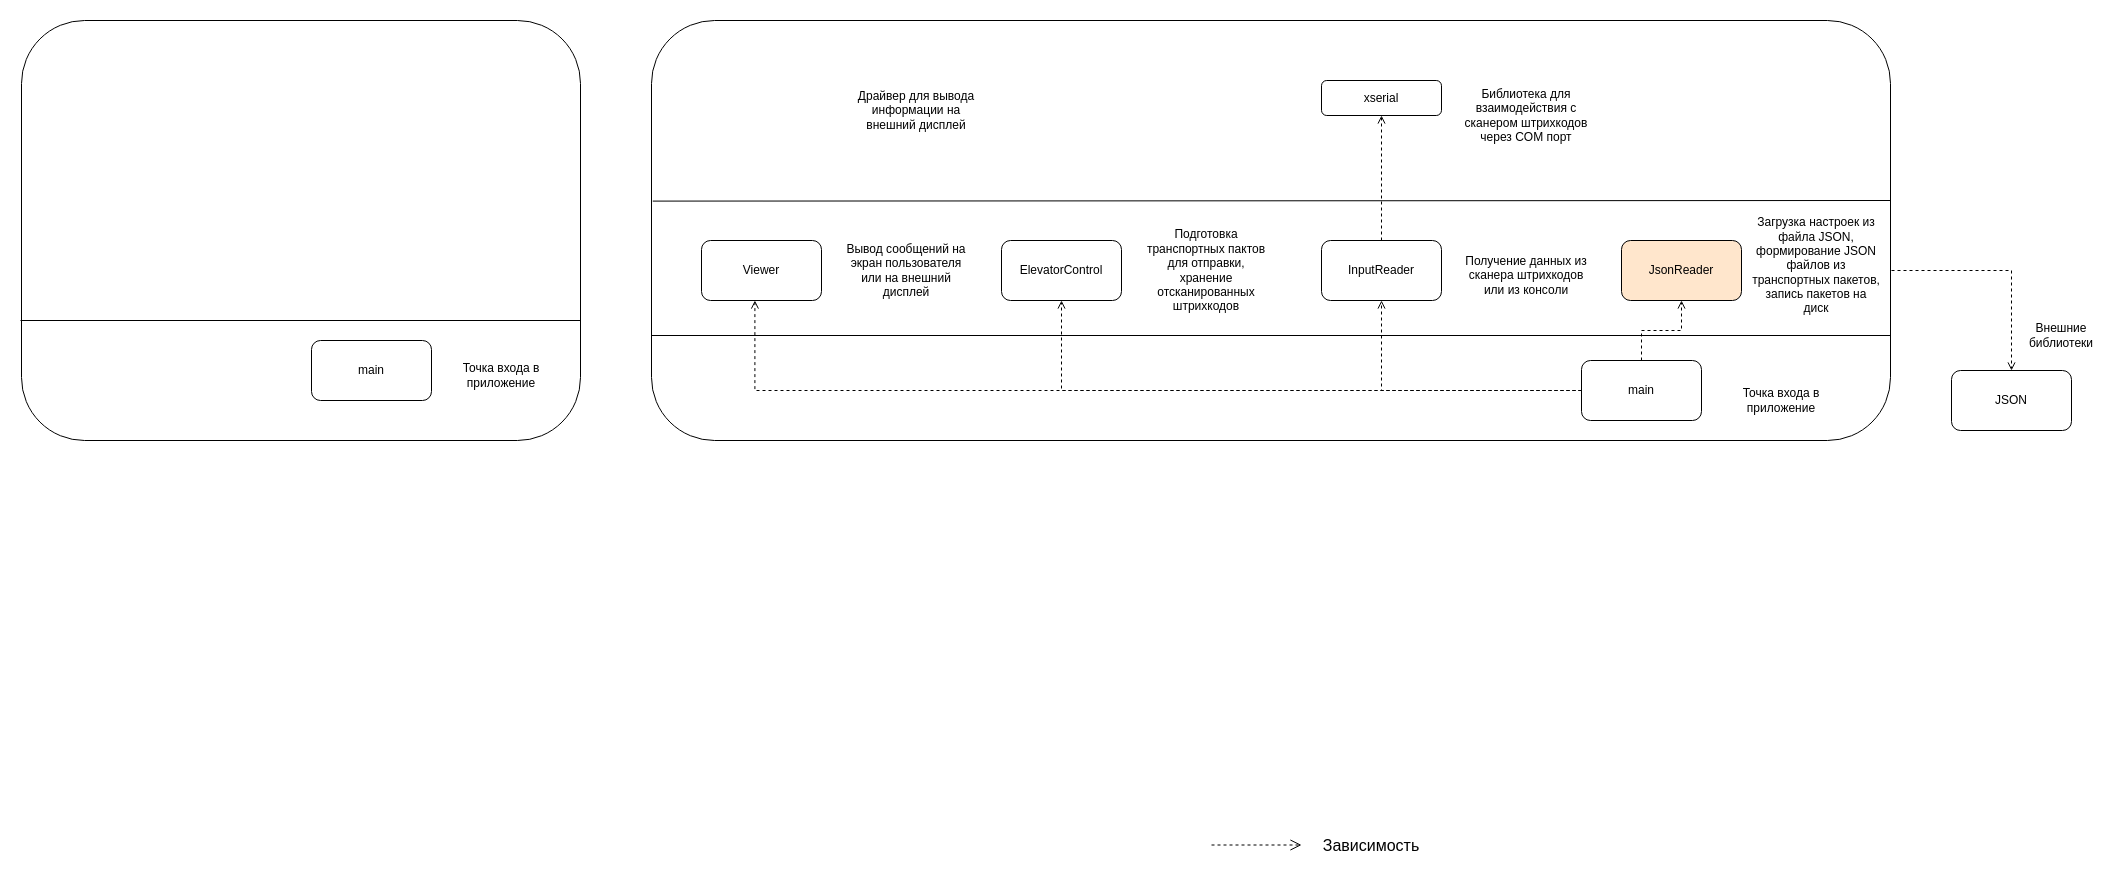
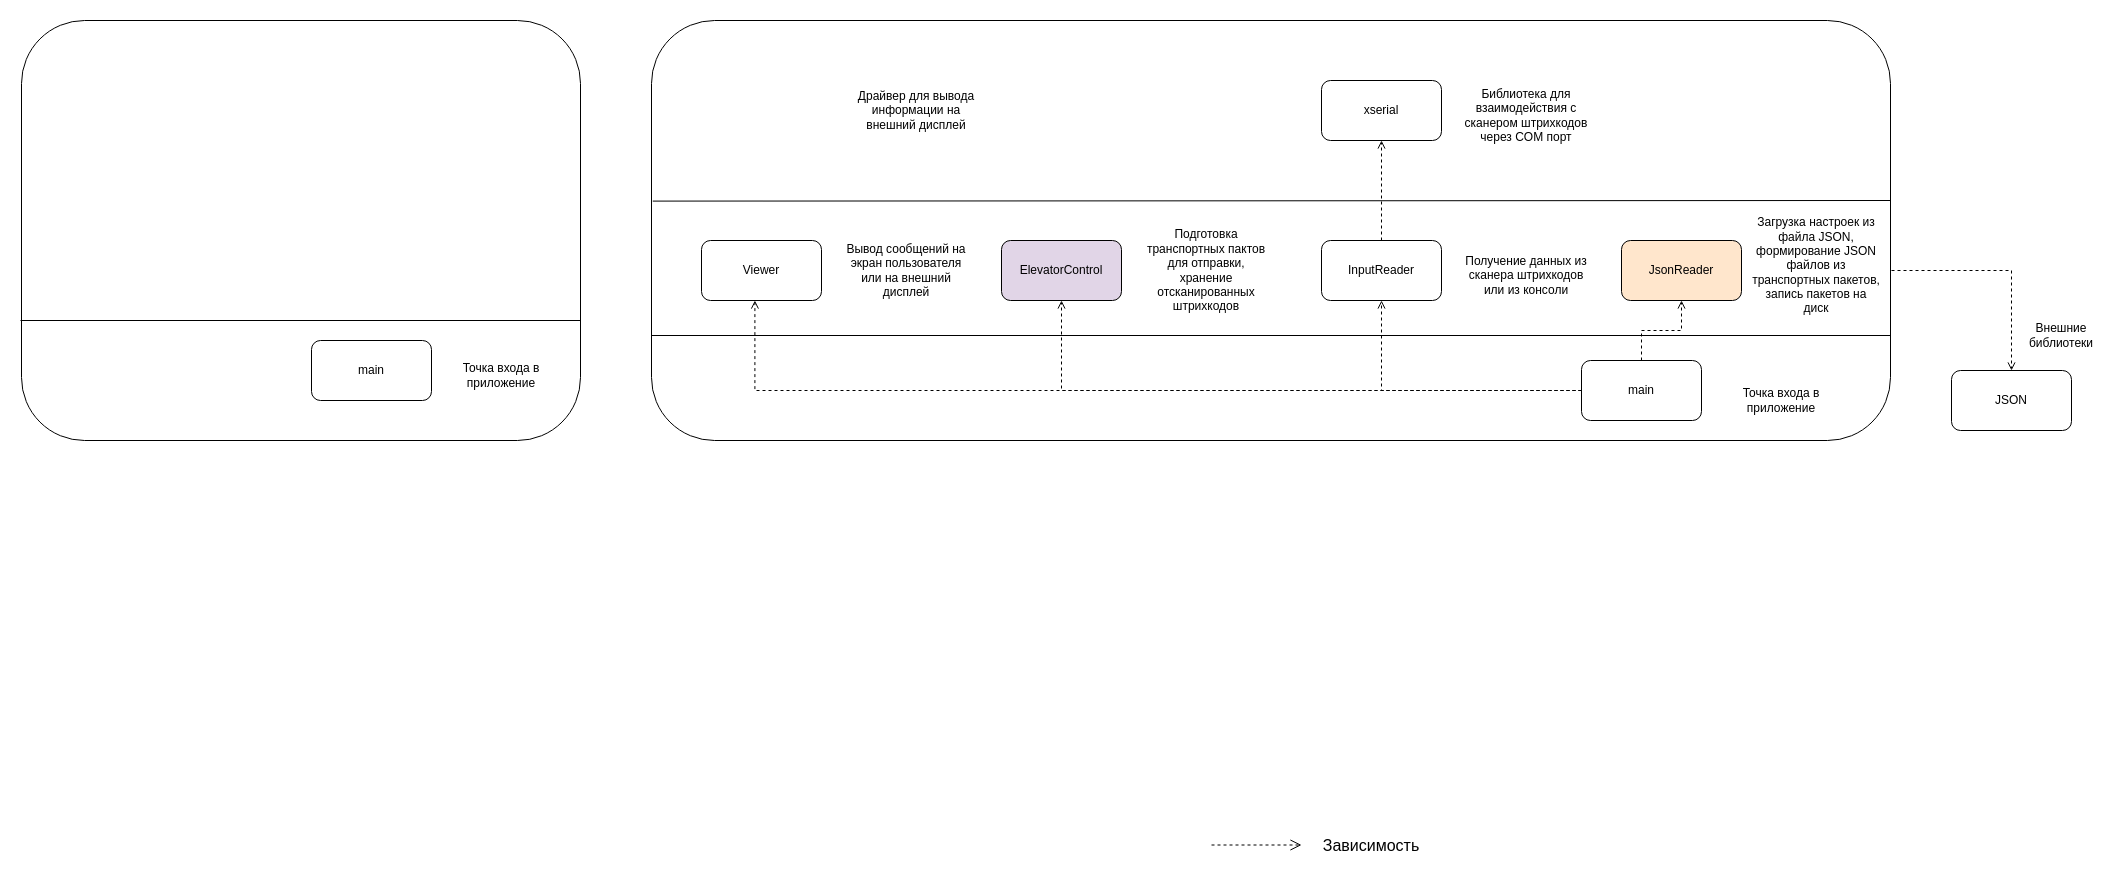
- <mxCell id="22" value="xserial" style="rounded=1;whiteSpace=wrap;html=1;" vertex="1" parent="1"><mxGeometry x="1321" y="80" width="120" height="35" as="geometry" /></mxCell>
+ <mxCell id="22" value="xserial" style="rounded=1;whiteSpace=wrap;html=1;" vertex="1" parent="1"><mxGeometry x="1321" y="80" width="120" height="60" as="geometry" /></mxCell>
- <mxCell id="17" value="ElevatorControl" style="rounded=1;whiteSpace=wrap;html=1;" vertex="1" parent="1"><mxGeometry x="1001" y="240" width="120" height="60" as="geometry" /></mxCell>
+ <mxCell id="17" value="ElevatorControl" style="rounded=1;whiteSpace=wrap;html=1;fillColor=#e1d5e7;" vertex="1" parent="1"><mxGeometry x="1001" y="240" width="120" height="60" as="geometry" /></mxCell>
